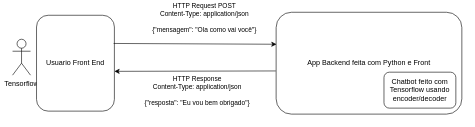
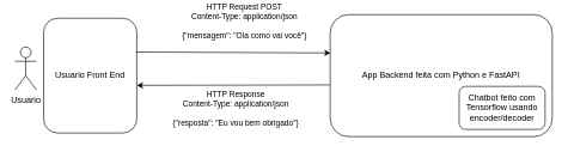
- <mxCell id="2" value="App Backend feita com Python e Front" style="rounded=1;whiteSpace=wrap;html=1;" vertex="1" parent="1"><mxGeometry x="460" y="20" width="310" height="170" as="geometry" /></mxCell>
+ <mxCell id="2" value="App Backend feita com Python e FastAPI" style="rounded=1;whiteSpace=wrap;html=1;" vertex="1" parent="1"><mxGeometry x="460" y="20" width="310" height="170" as="geometry" /></mxCell>
- <mxCell id="4" value="Tensorflow" style="shape=umlActor;verticalLabelPosition=bottom;verticalAlign=top;html=1;outlineConnect=0;" vertex="1" parent="1"><mxGeometry x="20" y="65" width="30" height="60" as="geometry" /></mxCell>
+ <mxCell id="4" value="Usuario" style="shape=umlActor;verticalLabelPosition=bottom;verticalAlign=top;html=1;outlineConnect=0;" vertex="1" parent="1"><mxGeometry x="20" y="65" width="30" height="60" as="geometry" /></mxCell>
